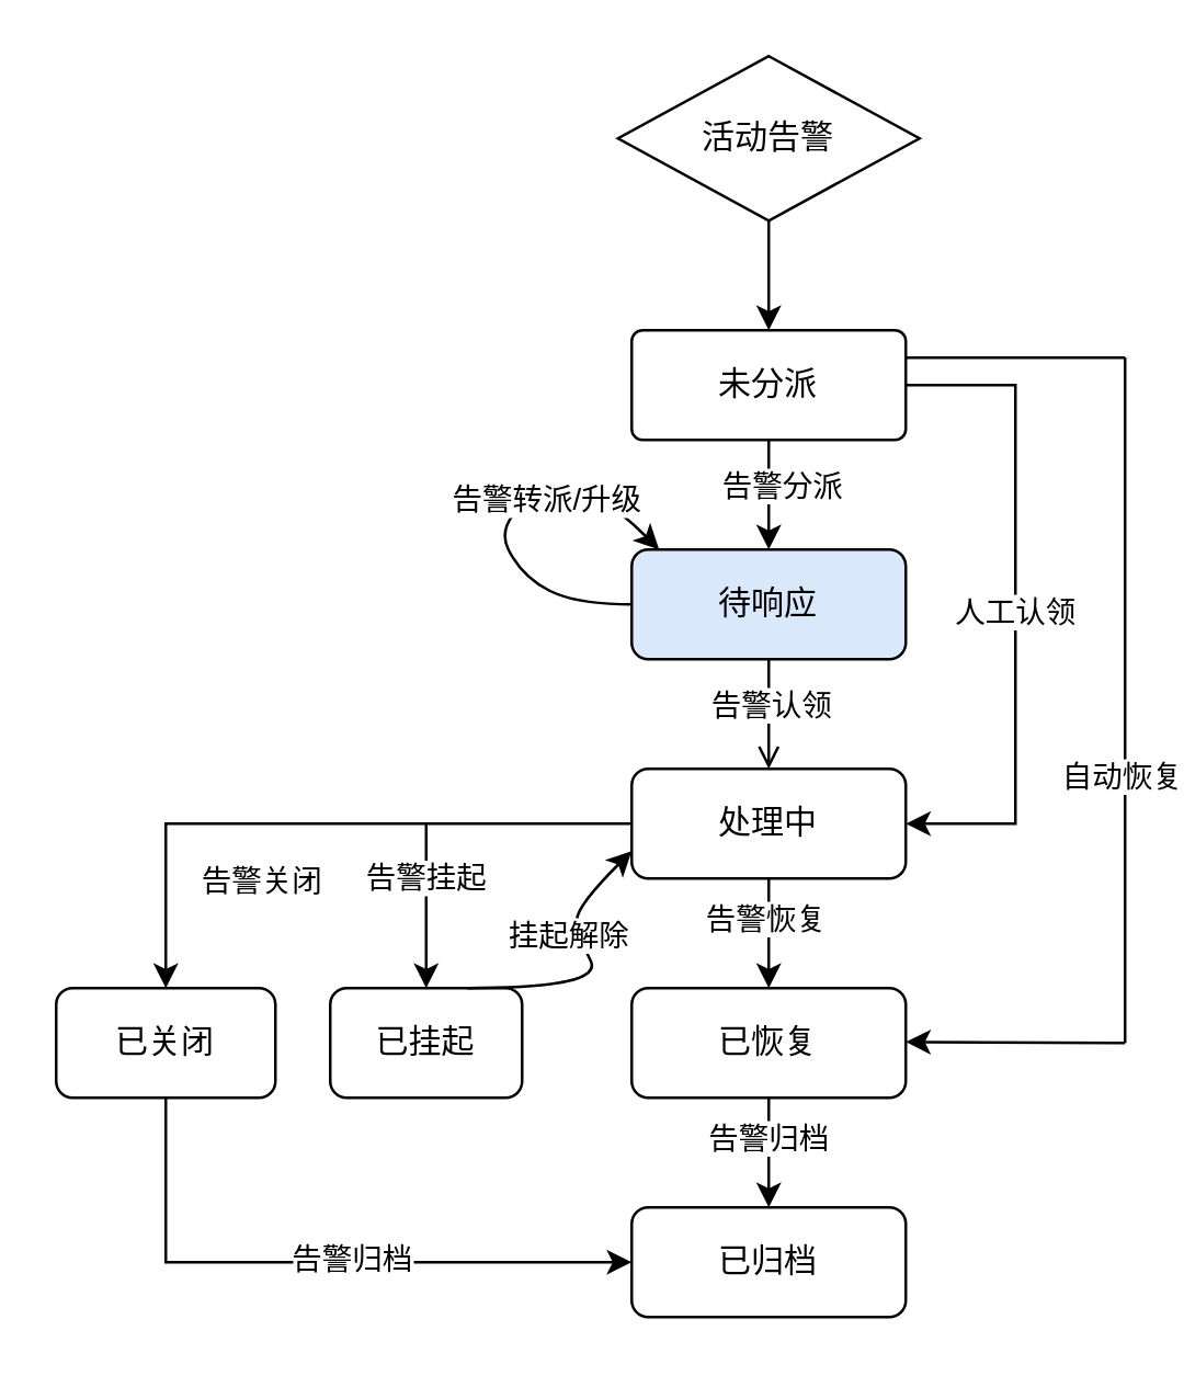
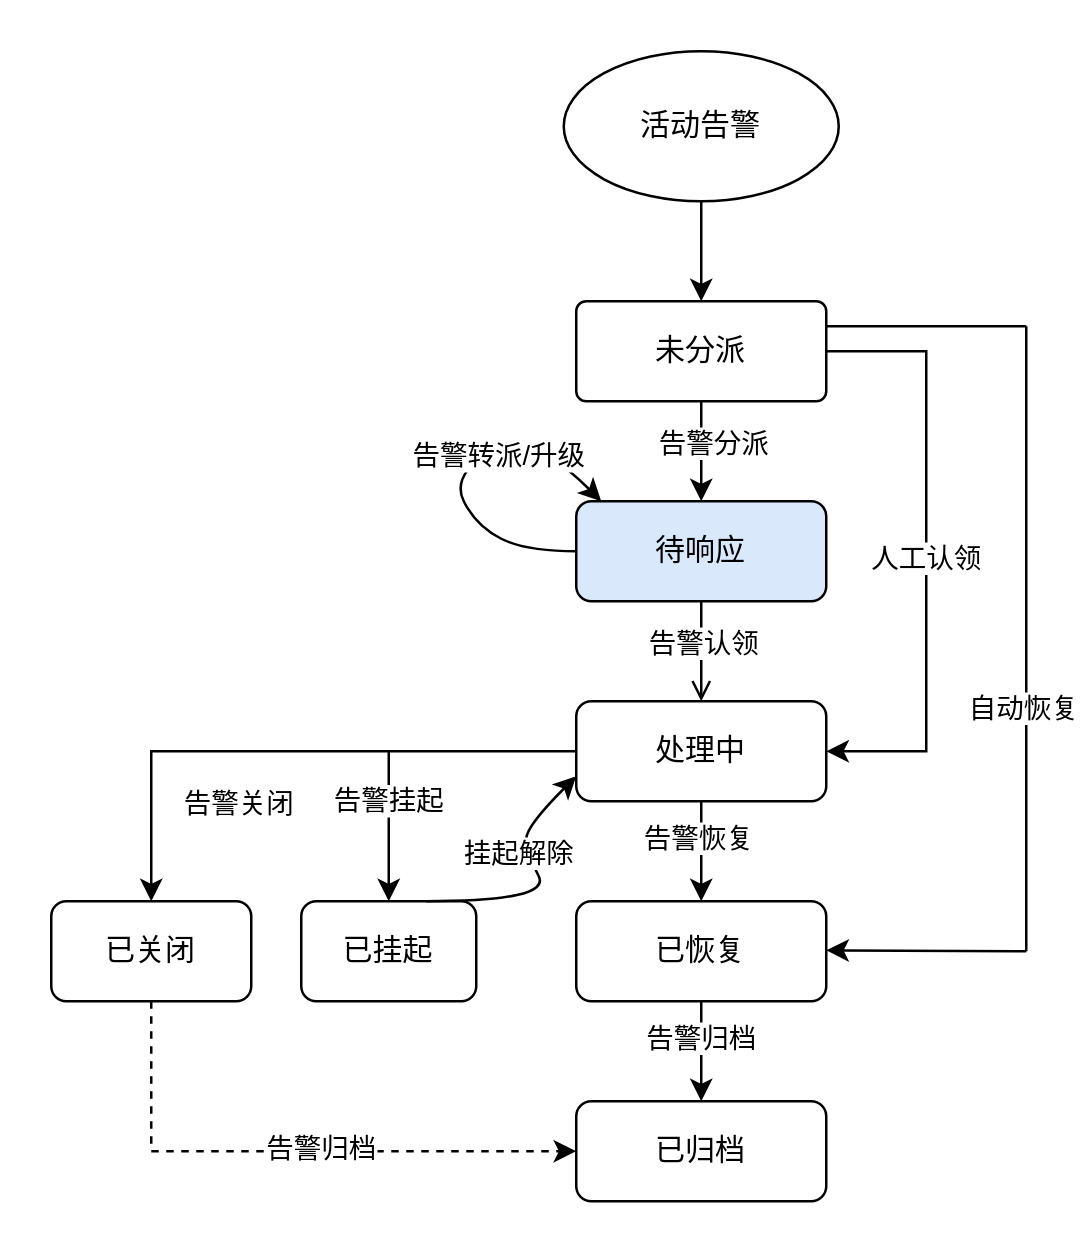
- <mxCell id="3" value="活动告警" style="rhombus;whiteSpace=wrap;html=1;" parent="1" vertex="1"><mxGeometry x="225" y="20" width="110" height="60" as="geometry" /></mxCell>
+ <mxCell id="3" value="活动告警" style="ellipse;whiteSpace=wrap;html=1;" parent="1" vertex="1"><mxGeometry x="225" y="20" width="110" height="60" as="geometry" /></mxCell>
- <mxCell id="21" style="edgeStyle=orthogonalEdgeStyle;rounded=0;orthogonalLoop=1;jettySize=auto;html=1;entryX=0;entryY=0.5;entryDx=0;entryDy=0;" parent="1" source="23" target="20" edge="1"><mxGeometry relative="1" as="geometry"><Array as="points"><mxPoint x="60" y="460" /></Array></mxGeometry></mxCell>
+ <mxCell id="21" style="edgeStyle=orthogonalEdgeStyle;rounded=0;orthogonalLoop=1;jettySize=auto;html=1;entryX=0;entryY=0.5;entryDx=0;entryDy=0;dashed=1;" parent="1" source="23" target="20" edge="1"><mxGeometry relative="1" as="geometry"><Array as="points"><mxPoint x="60" y="460" /></Array></mxGeometry></mxCell>
